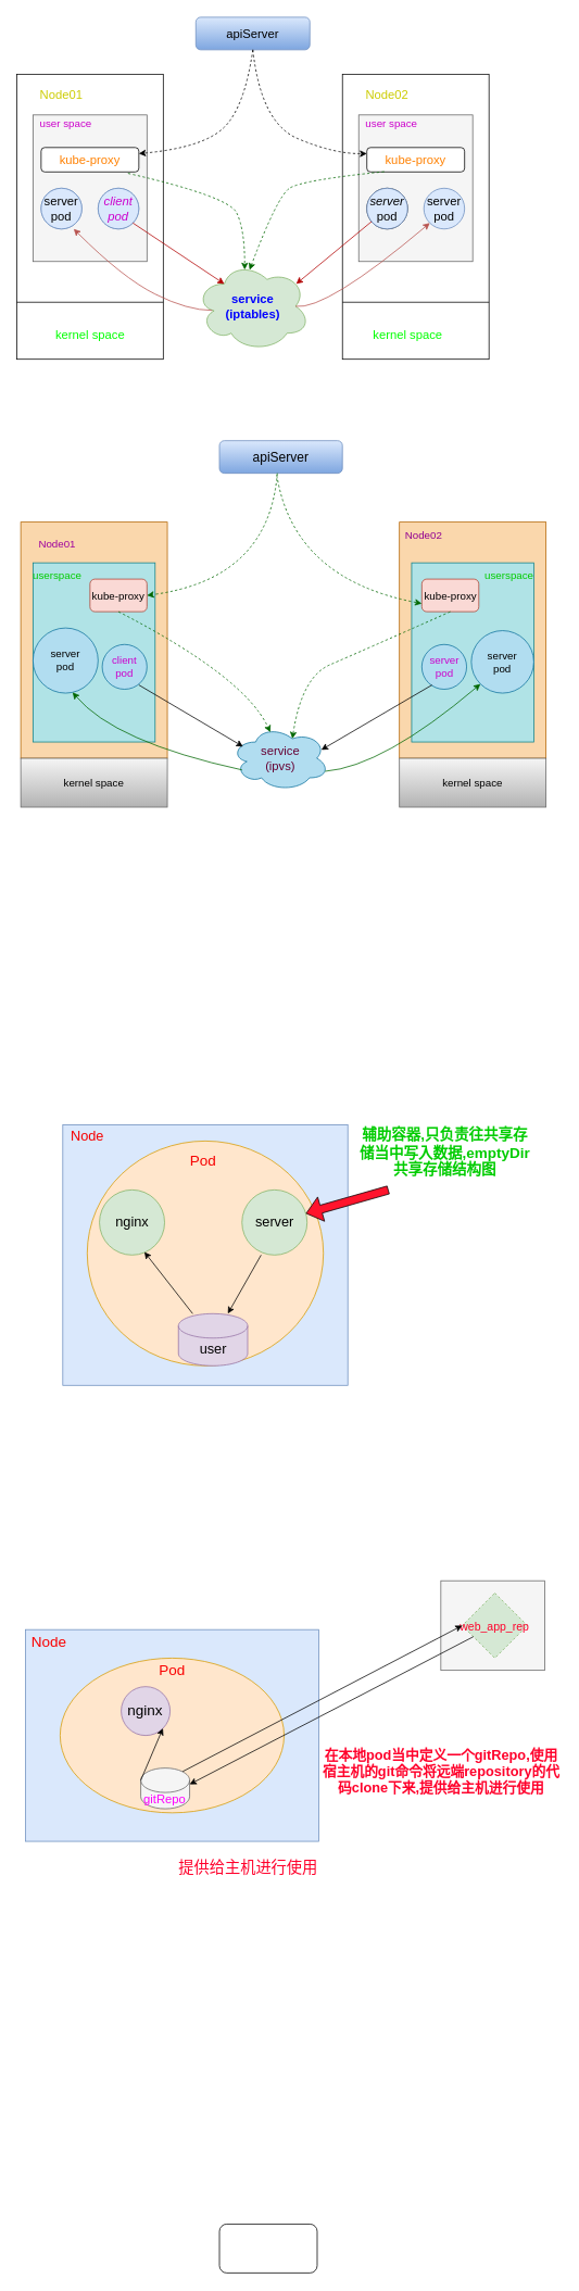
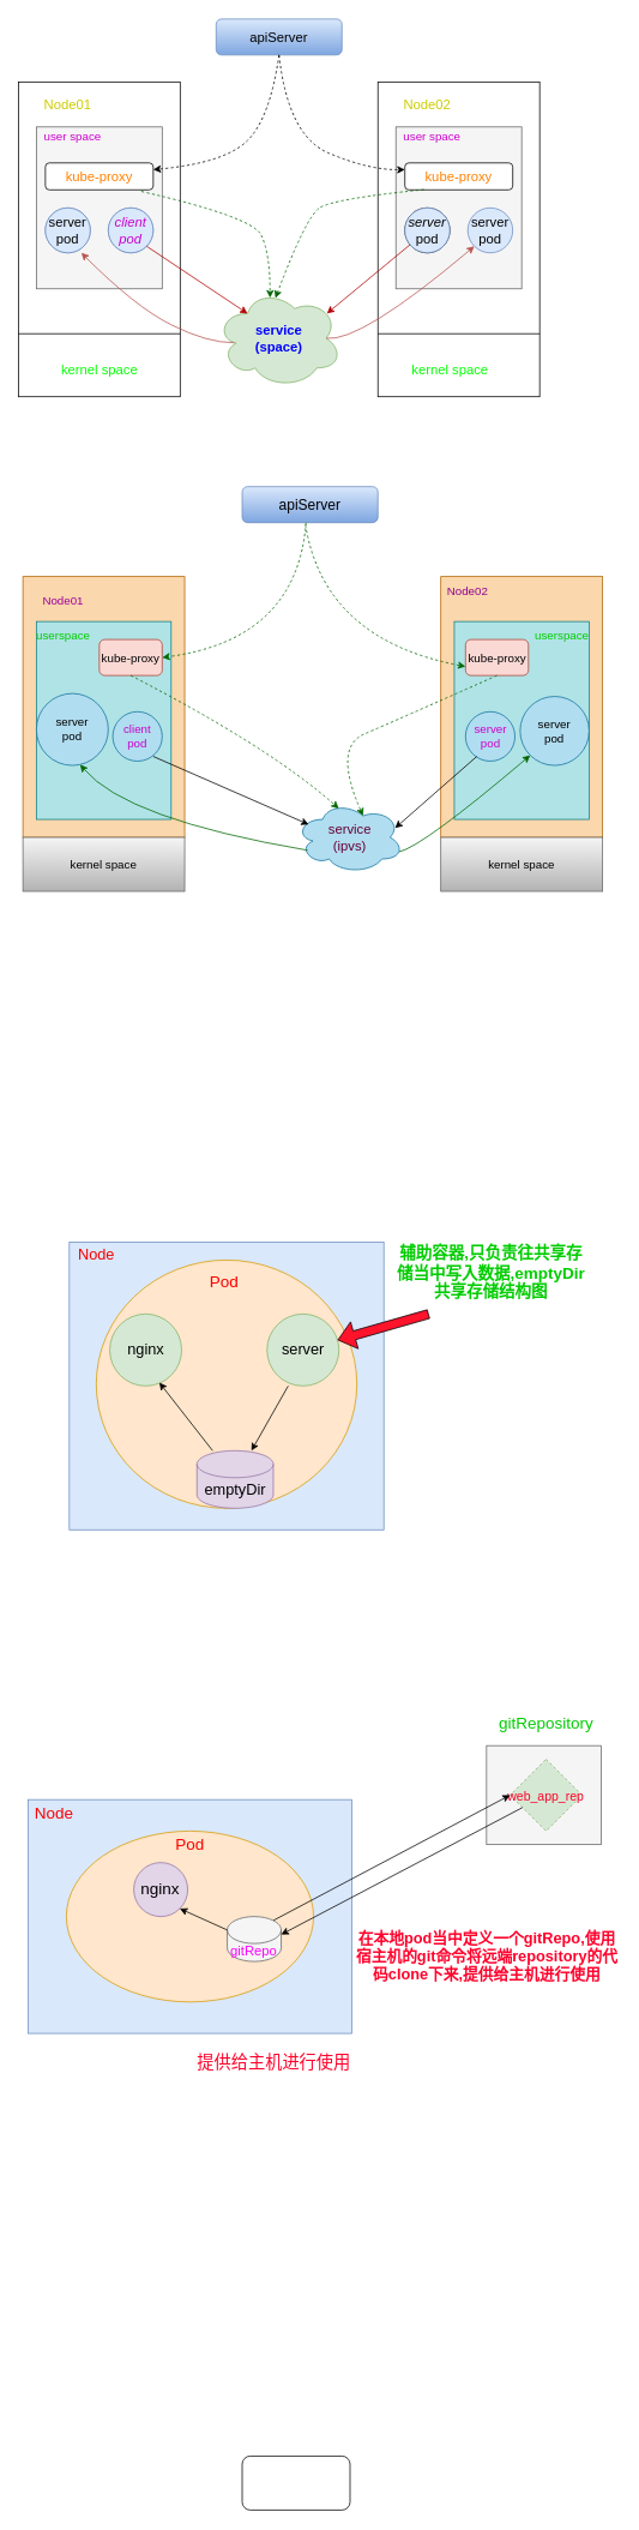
- <mxCell id="12" value="&lt;font style=&quot;font-size: 15px&quot; color=&quot;#0000ff&quot;&gt;&lt;b&gt;service&lt;br&gt;(iptables)&lt;/b&gt;&lt;/font&gt;" style="ellipse;shape=cloud;whiteSpace=wrap;html=1;fillColor=#d5e8d4;strokeColor=#82b366;" parent="1" vertex="1"><mxGeometry x="240" y="320" width="140" height="110" as="geometry" /></mxCell>
+ <mxCell id="12" value="&lt;font style=&quot;font-size: 15px&quot; color=&quot;#0000ff&quot;&gt;&lt;b&gt;service&lt;br&gt;(space)&lt;/b&gt;&lt;/font&gt;" style="ellipse;shape=cloud;whiteSpace=wrap;html=1;fillColor=#d5e8d4;strokeColor=#82b366;" parent="1" vertex="1"><mxGeometry x="240" y="320" width="140" height="110" as="geometry" /></mxCell>
- <mxCell id="39" value="&lt;font style=&quot;font-size: 15px&quot; color=&quot;#660033&quot;&gt;service&lt;br&gt;(ipvs)&lt;/font&gt;" style="ellipse;shape=cloud;whiteSpace=wrap;html=1;shadow=0;fontSize=13;fillColor=#b1ddf0;strokeColor=#10739e;" parent="1" vertex="1"><mxGeometry x="283.5" y="890" width="120" height="80" as="geometry" /></mxCell>
+ <mxCell id="39" value="&lt;font style=&quot;font-size: 15px&quot; color=&quot;#660033&quot;&gt;service&lt;br&gt;(ipvs)&lt;/font&gt;" style="ellipse;shape=cloud;whiteSpace=wrap;html=1;shadow=0;fontSize=13;fillColor=#b1ddf0;strokeColor=#10739e;" parent="1" vertex="1"><mxGeometry x="328.5" y="890" width="120" height="80" as="geometry" /></mxCell>
- <mxCell id="66" value="user" style="shape=cylinder3;whiteSpace=wrap;html=1;boundedLbl=1;backgroundOutline=1;size=15;fontSize=17;fillColor=#e1d5e7;strokeColor=#9673a6;" vertex="1" parent="1"><mxGeometry x="218.63" y="1612" width="85" height="64" as="geometry" /></mxCell>
+ <mxCell id="66" value="emptyDir" style="shape=cylinder3;whiteSpace=wrap;html=1;boundedLbl=1;backgroundOutline=1;size=15;fontSize=17;fillColor=#e1d5e7;strokeColor=#9673a6;" vertex="1" parent="1"><mxGeometry x="218.63" y="1612" width="85" height="64" as="geometry" /></mxCell>
+ <mxCell id="76" value="gitRepository" style="text;html=1;strokeColor=none;fillColor=none;align=center;verticalAlign=middle;whiteSpace=wrap;rounded=0;fontSize=18;fontColor=#00CC00;" vertex="1" parent="1"><mxGeometry x="555.87" y="1900" width="102.5" height="30" as="geometry" /></mxCell>
- <mxCell id="83" value="&lt;font style=&quot;font-size: 15px&quot; color=&quot;#ff00ff&quot;&gt;gitRepo&lt;/font&gt;" style="shape=cylinder3;whiteSpace=wrap;html=1;boundedLbl=1;backgroundOutline=1;size=15;fontSize=18;fontColor=#333333;fillColor=#f5f5f5;strokeColor=#666666;" vertex="1" parent="1"><mxGeometry x="172.37" y="2170" width="60" height="50" as="geometry" /></mxCell>
+ <mxCell id="83" value="&lt;font style=&quot;font-size: 15px&quot; color=&quot;#ff00ff&quot;&gt;gitRepo&lt;/font&gt;" style="shape=cylinder3;whiteSpace=wrap;html=1;boundedLbl=1;backgroundOutline=1;size=15;fontSize=18;fontColor=#333333;fillColor=#f5f5f5;strokeColor=#666666;" vertex="1" parent="1"><mxGeometry x="252.37" y="2130" width="60" height="50" as="geometry" /></mxCell>
